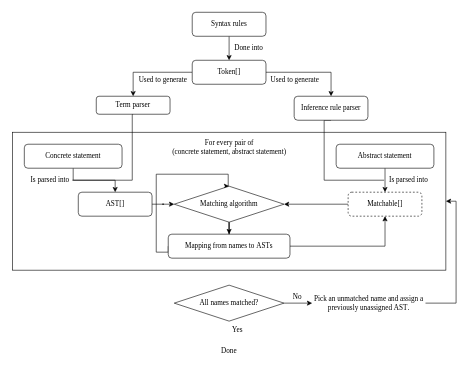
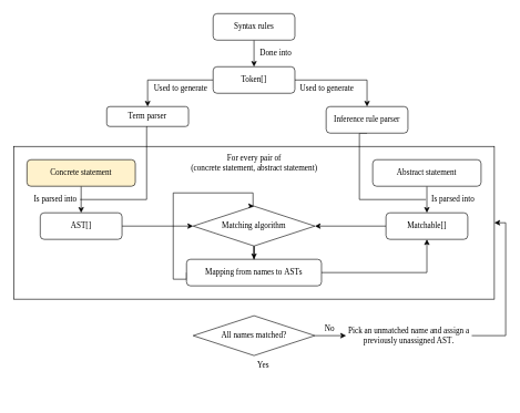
- <mxCell id="15" value="&lt;font&gt;Concrete statement&lt;/font&gt;" style="rounded=1;whiteSpace=wrap;html=1;fontSize=12;glass=0;strokeWidth=1;shadow=0;fontFamily=libertine;" parent="1" vertex="1"><mxGeometry x="40" y="240" width="163" height="40" as="geometry" /></mxCell>
+ <mxCell id="15" value="&lt;font&gt;Concrete statement&lt;/font&gt;" style="rounded=1;whiteSpace=wrap;html=1;fontSize=12;glass=0;strokeWidth=1;shadow=0;fontFamily=libertine;fillColor=#fff2cc;" parent="1" vertex="1"><mxGeometry x="40" y="240" width="163" height="40" as="geometry" /></mxCell>
- <mxCell id="17" value="&lt;font face=&quot;NewComputerModernMono10&quot;&gt;AST[]&lt;/font&gt;" style="rounded=1;whiteSpace=wrap;html=1;fontSize=12;glass=0;strokeWidth=1;shadow=0;fontFamily=libertine;" parent="1" vertex="1"><mxGeometry x="130" y="320" width="123" height="40" as="geometry" /></mxCell>
+ <mxCell id="17" value="&lt;font face=&quot;NewComputerModernMono10&quot;&gt;AST[]&lt;/font&gt;" style="rounded=1;whiteSpace=wrap;html=1;fontSize=12;glass=0;strokeWidth=1;shadow=0;fontFamily=libertine;" parent="1" vertex="1"><mxGeometry x="60" y="320" width="123" height="40" as="geometry" /></mxCell>
- <mxCell id="19" value="&lt;font face=&quot;NewComputerModernMono10&quot;&gt;Matchable[]&lt;/font&gt;" style="rounded=1;whiteSpace=wrap;html=1;fontSize=12;glass=0;strokeWidth=1;shadow=0;fontFamily=libertine;dashed=1;" parent="1" vertex="1"><mxGeometry x="580" y="320" width="123" height="40" as="geometry" /></mxCell>
+ <mxCell id="19" value="&lt;font face=&quot;NewComputerModernMono10&quot;&gt;Matchable[]&lt;/font&gt;" style="rounded=1;whiteSpace=wrap;html=1;fontSize=12;glass=0;strokeWidth=1;shadow=0;fontFamily=libertine;" parent="1" vertex="1"><mxGeometry x="580" y="320" width="123" height="40" as="geometry" /></mxCell>
- <mxCell id="31" value="Done" style="text;html=1;align=center;verticalAlign=middle;whiteSpace=wrap;rounded=0;fontFamily=libertine;" parent="1" vertex="1"><mxGeometry x="350" y="570" width="63" height="30" as="geometry" /></mxCell>
